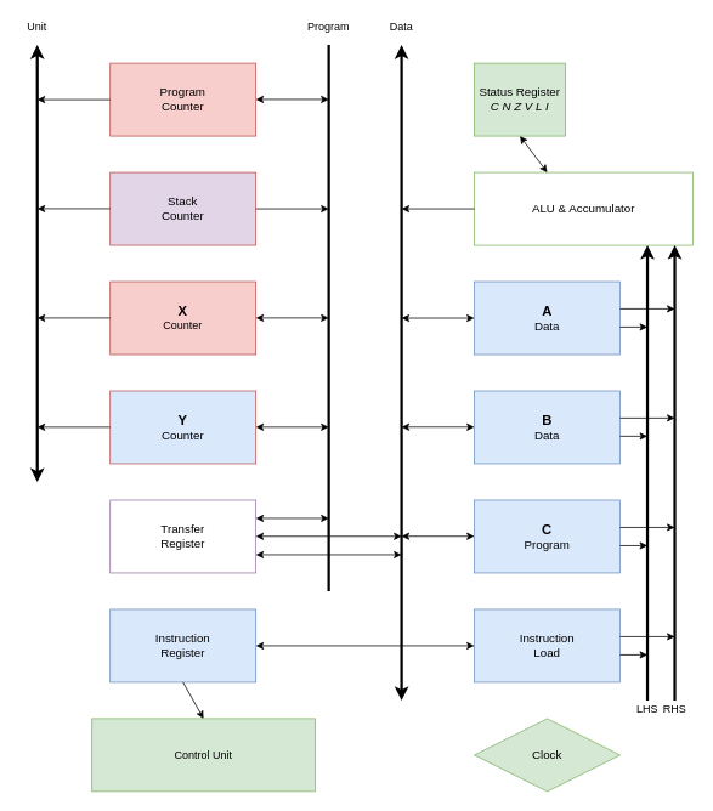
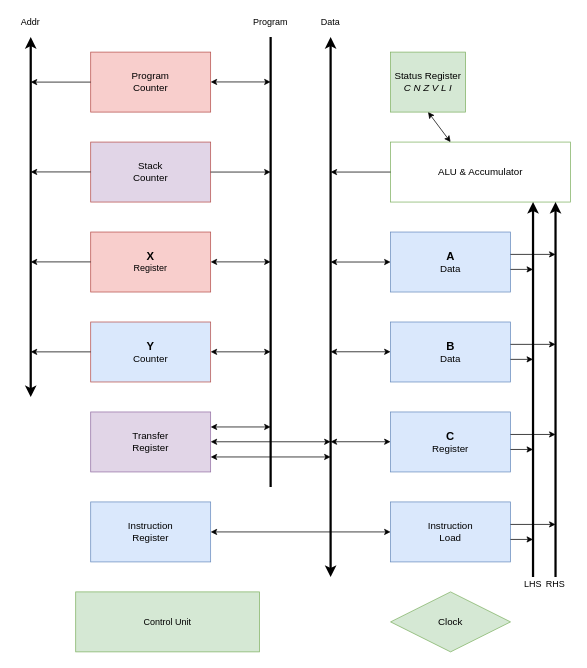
- <mxCell id="50" value="Unit" style="text;html=1;strokeColor=none;fillColor=none;align=center;verticalAlign=middle;whiteSpace=wrap;rounded=0;" parent="1" vertex="1"><mxGeometry x="20" y="20" width="40" height="20" as="geometry" /></mxCell>
+ <mxCell id="50" value="Addr" style="text;html=1;strokeColor=none;fillColor=none;align=center;verticalAlign=middle;whiteSpace=wrap;rounded=0;" parent="1" vertex="1"><mxGeometry x="20" y="20" width="40" height="20" as="geometry" /></mxCell>
- <mxCell id="10" value="&lt;div&gt;&lt;font size=&quot;1&quot;&gt;&lt;b style=&quot;font-size: 15px&quot;&gt;X&lt;/b&gt;&lt;/font&gt;&lt;/div&gt;&lt;div&gt;Counter&lt;/div&gt;" style="rounded=0;whiteSpace=wrap;html=1;fillColor=#f8cecc;strokeColor=#b85450;" parent="1" vertex="1"><mxGeometry x="120" y="309" width="160" height="80" as="geometry" /></mxCell>
+ <mxCell id="10" value="&lt;div&gt;&lt;font size=&quot;1&quot;&gt;&lt;b style=&quot;font-size: 15px&quot;&gt;X&lt;/b&gt;&lt;/font&gt;&lt;/div&gt;&lt;div&gt;Register&lt;/div&gt;" style="rounded=0;whiteSpace=wrap;html=1;fillColor=#f8cecc;strokeColor=#b85450;" parent="1" vertex="1"><mxGeometry x="120" y="309" width="160" height="80" as="geometry" /></mxCell>
- <mxCell id="12" value="&lt;div style=&quot;font-size: 13px&quot;&gt;&lt;font style=&quot;font-size: 13px&quot;&gt;Transfer&lt;/font&gt;&lt;/div&gt;&lt;div style=&quot;font-size: 13px&quot;&gt;&lt;font style=&quot;font-size: 13px&quot;&gt;Register&lt;/font&gt;&lt;/div&gt;" style="rounded=0;whiteSpace=wrap;html=1;fillColor=#ffffff;strokeColor=#9673a6;" parent="1" vertex="1"><mxGeometry x="120" y="549" width="160" height="80" as="geometry" /></mxCell>
+ <mxCell id="12" value="&lt;div style=&quot;font-size: 13px&quot;&gt;&lt;font style=&quot;font-size: 13px&quot;&gt;Transfer&lt;/font&gt;&lt;/div&gt;&lt;div style=&quot;font-size: 13px&quot;&gt;&lt;font style=&quot;font-size: 13px&quot;&gt;Register&lt;/font&gt;&lt;/div&gt;" style="rounded=0;whiteSpace=wrap;html=1;fillColor=#e1d5e7;strokeColor=#9673a6;" parent="1" vertex="1"><mxGeometry x="120" y="549" width="160" height="80" as="geometry" /></mxCell>
- <mxCell id="5" value="&lt;div&gt;&lt;b&gt;&lt;font style=&quot;font-size: 15px&quot;&gt;C&lt;/font&gt;&lt;/b&gt;&lt;/div&gt;&lt;div&gt;&lt;font style=&quot;font-size: 13px&quot;&gt;Program&lt;/font&gt;&lt;/div&gt;" style="rounded=0;whiteSpace=wrap;html=1;fillColor=#dae8fc;strokeColor=#6c8ebf;" parent="1" vertex="1"><mxGeometry x="520" y="549" width="160" height="80" as="geometry" /></mxCell>
+ <mxCell id="5" value="&lt;div&gt;&lt;b&gt;&lt;font style=&quot;font-size: 15px&quot;&gt;C&lt;/font&gt;&lt;/b&gt;&lt;/div&gt;&lt;div&gt;&lt;font style=&quot;font-size: 13px&quot;&gt;Register&lt;/font&gt;&lt;/div&gt;" style="rounded=0;whiteSpace=wrap;html=1;fillColor=#dae8fc;strokeColor=#6c8ebf;" parent="1" vertex="1"><mxGeometry x="520" y="549" width="160" height="80" as="geometry" /></mxCell>
- <mxCell id="40" value="" style="endArrow=classic;html=1;entryX=0.5;entryY=0;entryDx=0;entryDy=0;exitX=0.5;exitY=1;exitDx=0;exitDy=0;" parent="1" source="13" target="14" edge="1"><mxGeometry width="50" height="50" relative="1" as="geometry"><mxPoint x="450" y="719" as="sourcePoint" /><mxPoint x="290" y="719" as="targetPoint" /></mxGeometry></mxCell>
